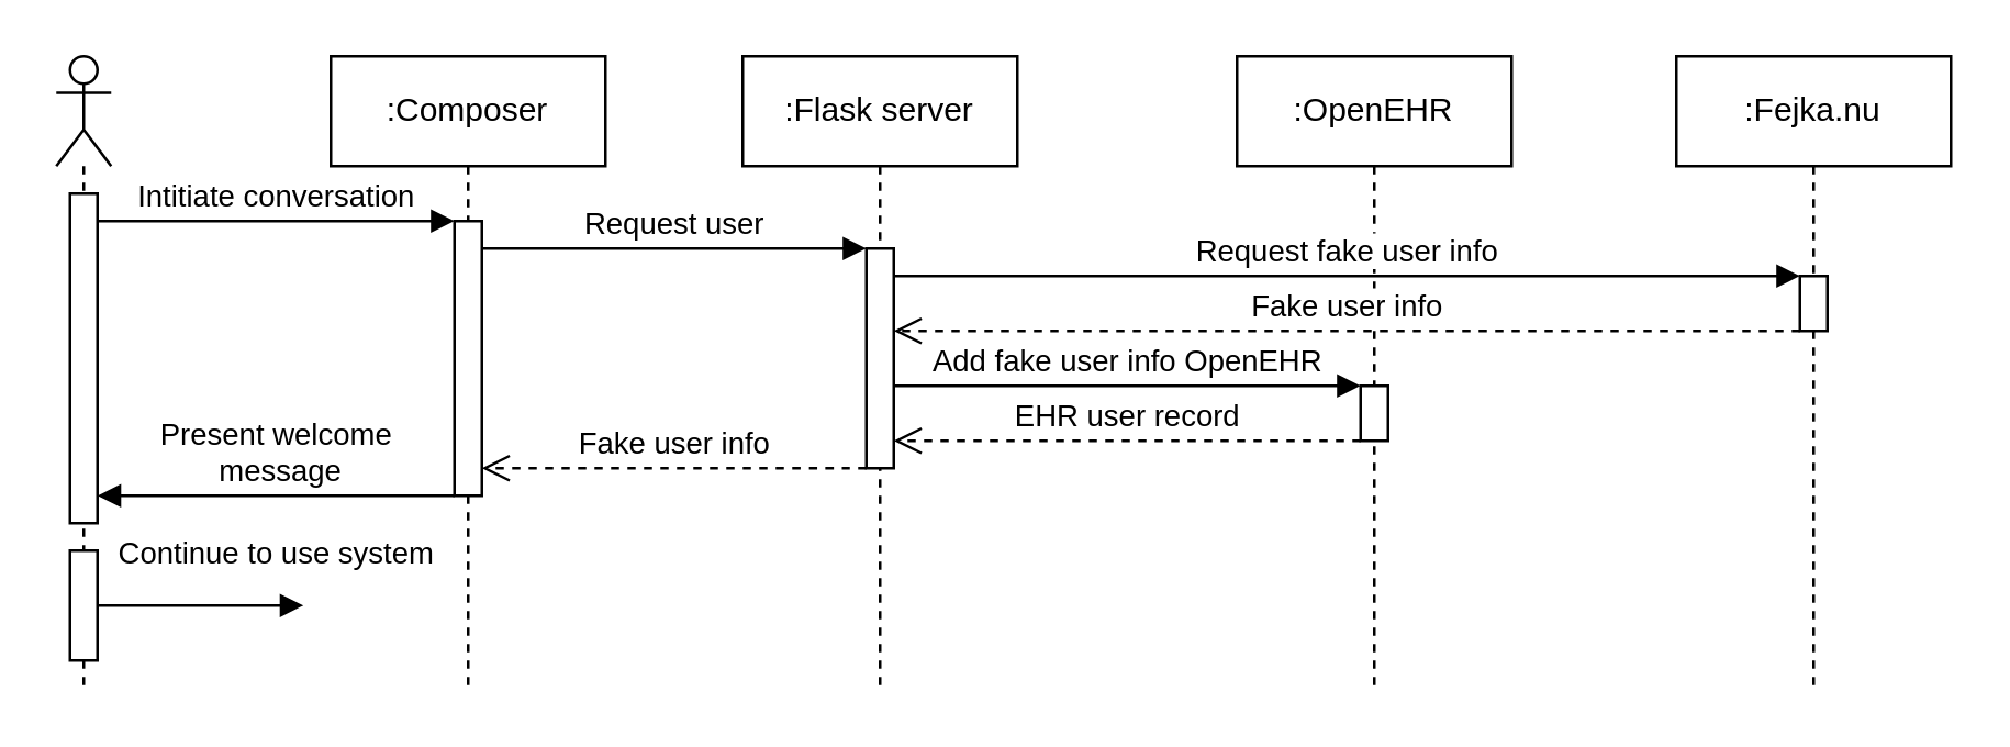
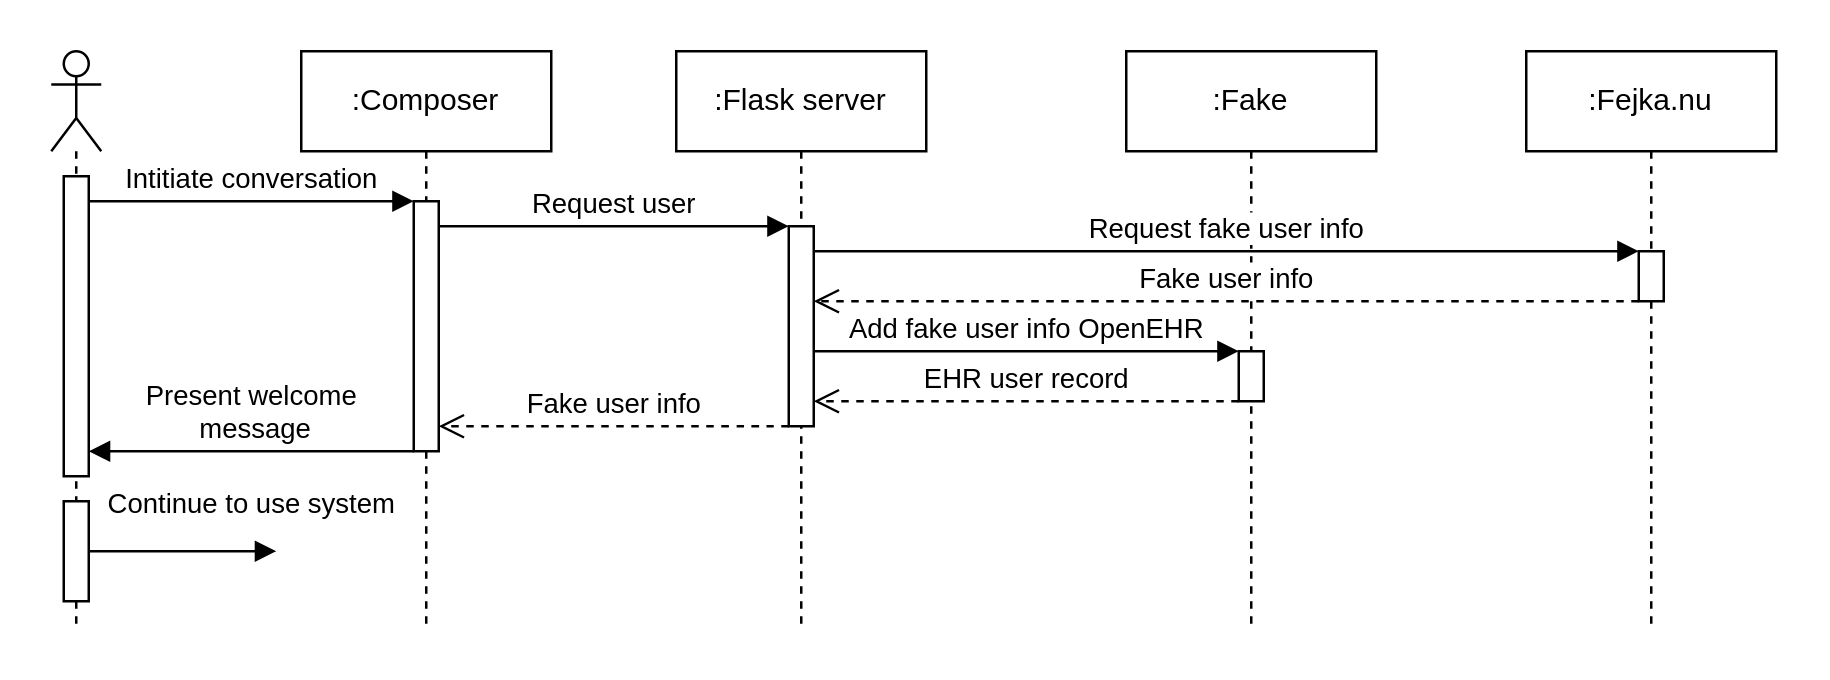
- <mxCell id="9" value=":OpenEHR" style="shape=umlLifeline;perimeter=lifelinePerimeter;whiteSpace=wrap;html=1;container=1;collapsible=0;recursiveResize=0;outlineConnect=0;" parent="1" vertex="1"><mxGeometry x="450" y="20" width="100" height="230" as="geometry" /></mxCell>
+ <mxCell id="9" value=":Fake" style="shape=umlLifeline;perimeter=lifelinePerimeter;whiteSpace=wrap;html=1;container=1;collapsible=0;recursiveResize=0;outlineConnect=0;" parent="1" vertex="1"><mxGeometry x="450" y="20" width="100" height="230" as="geometry" /></mxCell>
